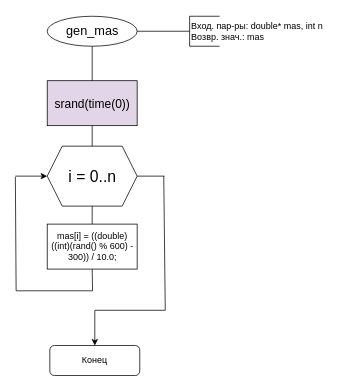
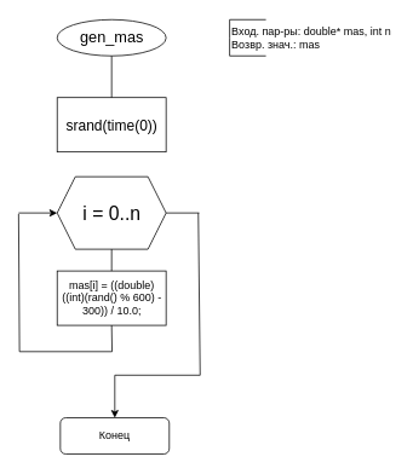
- <mxCell id="5" value="" style="endArrow=none;html=1;rounded=0;entryX=1;entryY=0.5;entryDx=0;entryDy=0;exitX=0;exitY=0.5;exitDx=0;exitDy=0;" edge="1" parent="1" source="4" target="2"><mxGeometry width="50" height="50" relative="1" as="geometry"><mxPoint x="162.5" y="110.667" as="sourcePoint" /><mxPoint x="212.5" y="60.667" as="targetPoint" /></mxGeometry></mxCell>
- <mxCell id="11" value="&lt;font style=&quot;font-size: 16px;&quot;&gt;srand(time(0))&lt;/font&gt;" style="rounded=0;whiteSpace=wrap;html=1;fillColor=#e1d5e7;" vertex="1" parent="1"><mxGeometry x="62.5" y="106.667" width="120" height="60" as="geometry" /></mxCell>
+ <mxCell id="11" value="&lt;font style=&quot;font-size: 16px;&quot;&gt;srand(time(0))&lt;/font&gt;" style="rounded=0;whiteSpace=wrap;html=1;" vertex="1" parent="1"><mxGeometry x="62.5" y="106.667" width="120" height="60" as="geometry" /></mxCell>
- <mxCell id="13" value="" style="endArrow=none;html=1;rounded=0;exitX=0.5;exitY=0;exitDx=0;exitDy=0;entryX=0.5;entryY=1;entryDx=0;entryDy=0;" edge="1" parent="1" source="12" target="11"><mxGeometry width="50" height="50" relative="1" as="geometry"><mxPoint x="318" y="193" as="sourcePoint" /><mxPoint x="368" y="143" as="targetPoint" /></mxGeometry></mxCell>
